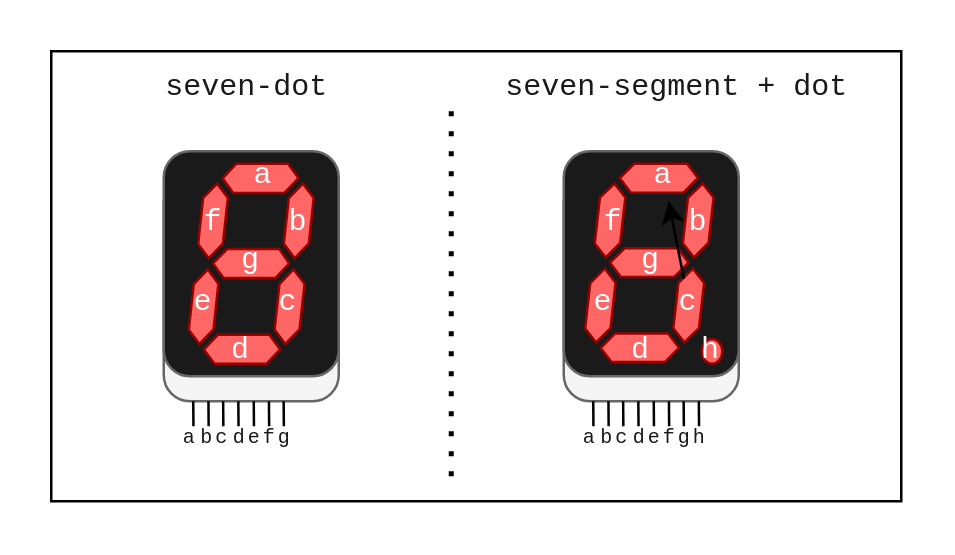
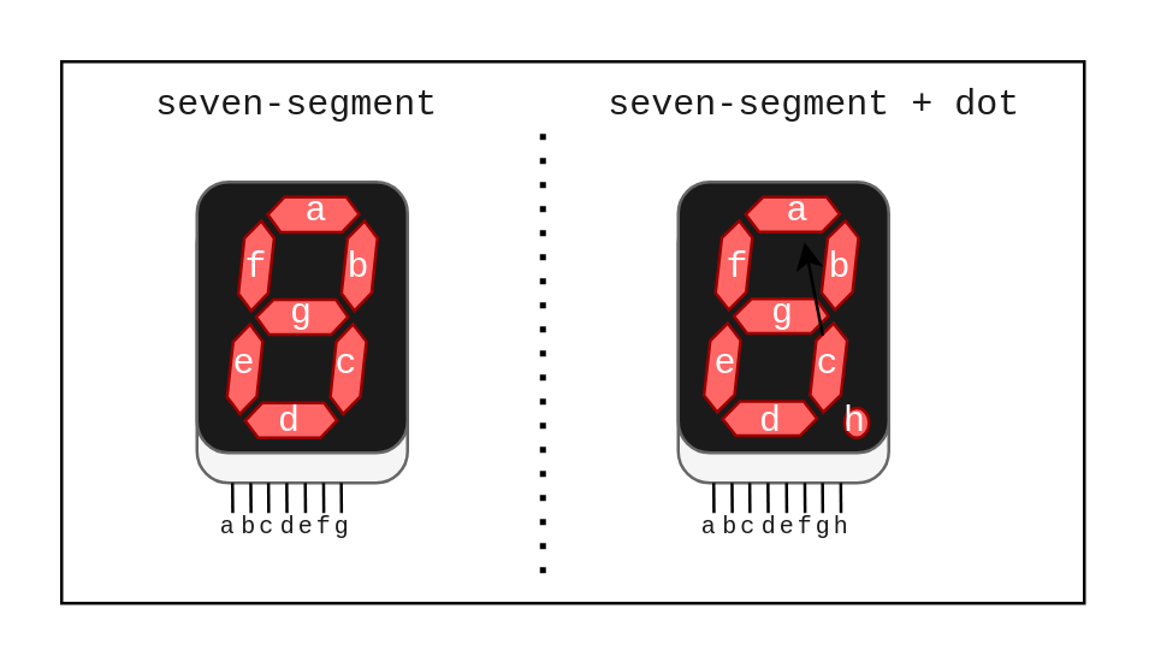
- <mxCell id="3" value="seven-dot" style="text;html=1;align=center;verticalAlign=middle;resizable=0;points=[];autosize=1;strokeColor=none;fillColor=none;fontSize=12;fontFamily=Courier New;fontColor=#1A1A1A;" vertex="1" parent="1"><mxGeometry x="37.5" width="120" height="30" as="geometry" y="20" /></mxCell>
+ <mxCell id="3" value="seven-segment" style="text;html=1;align=center;verticalAlign=middle;resizable=0;points=[];autosize=1;strokeColor=none;fillColor=none;fontSize=12;fontFamily=Courier New;fontColor=#1A1A1A;" vertex="1" parent="1"><mxGeometry x="37.5" width="120" height="30" as="geometry" y="20" /></mxCell>
